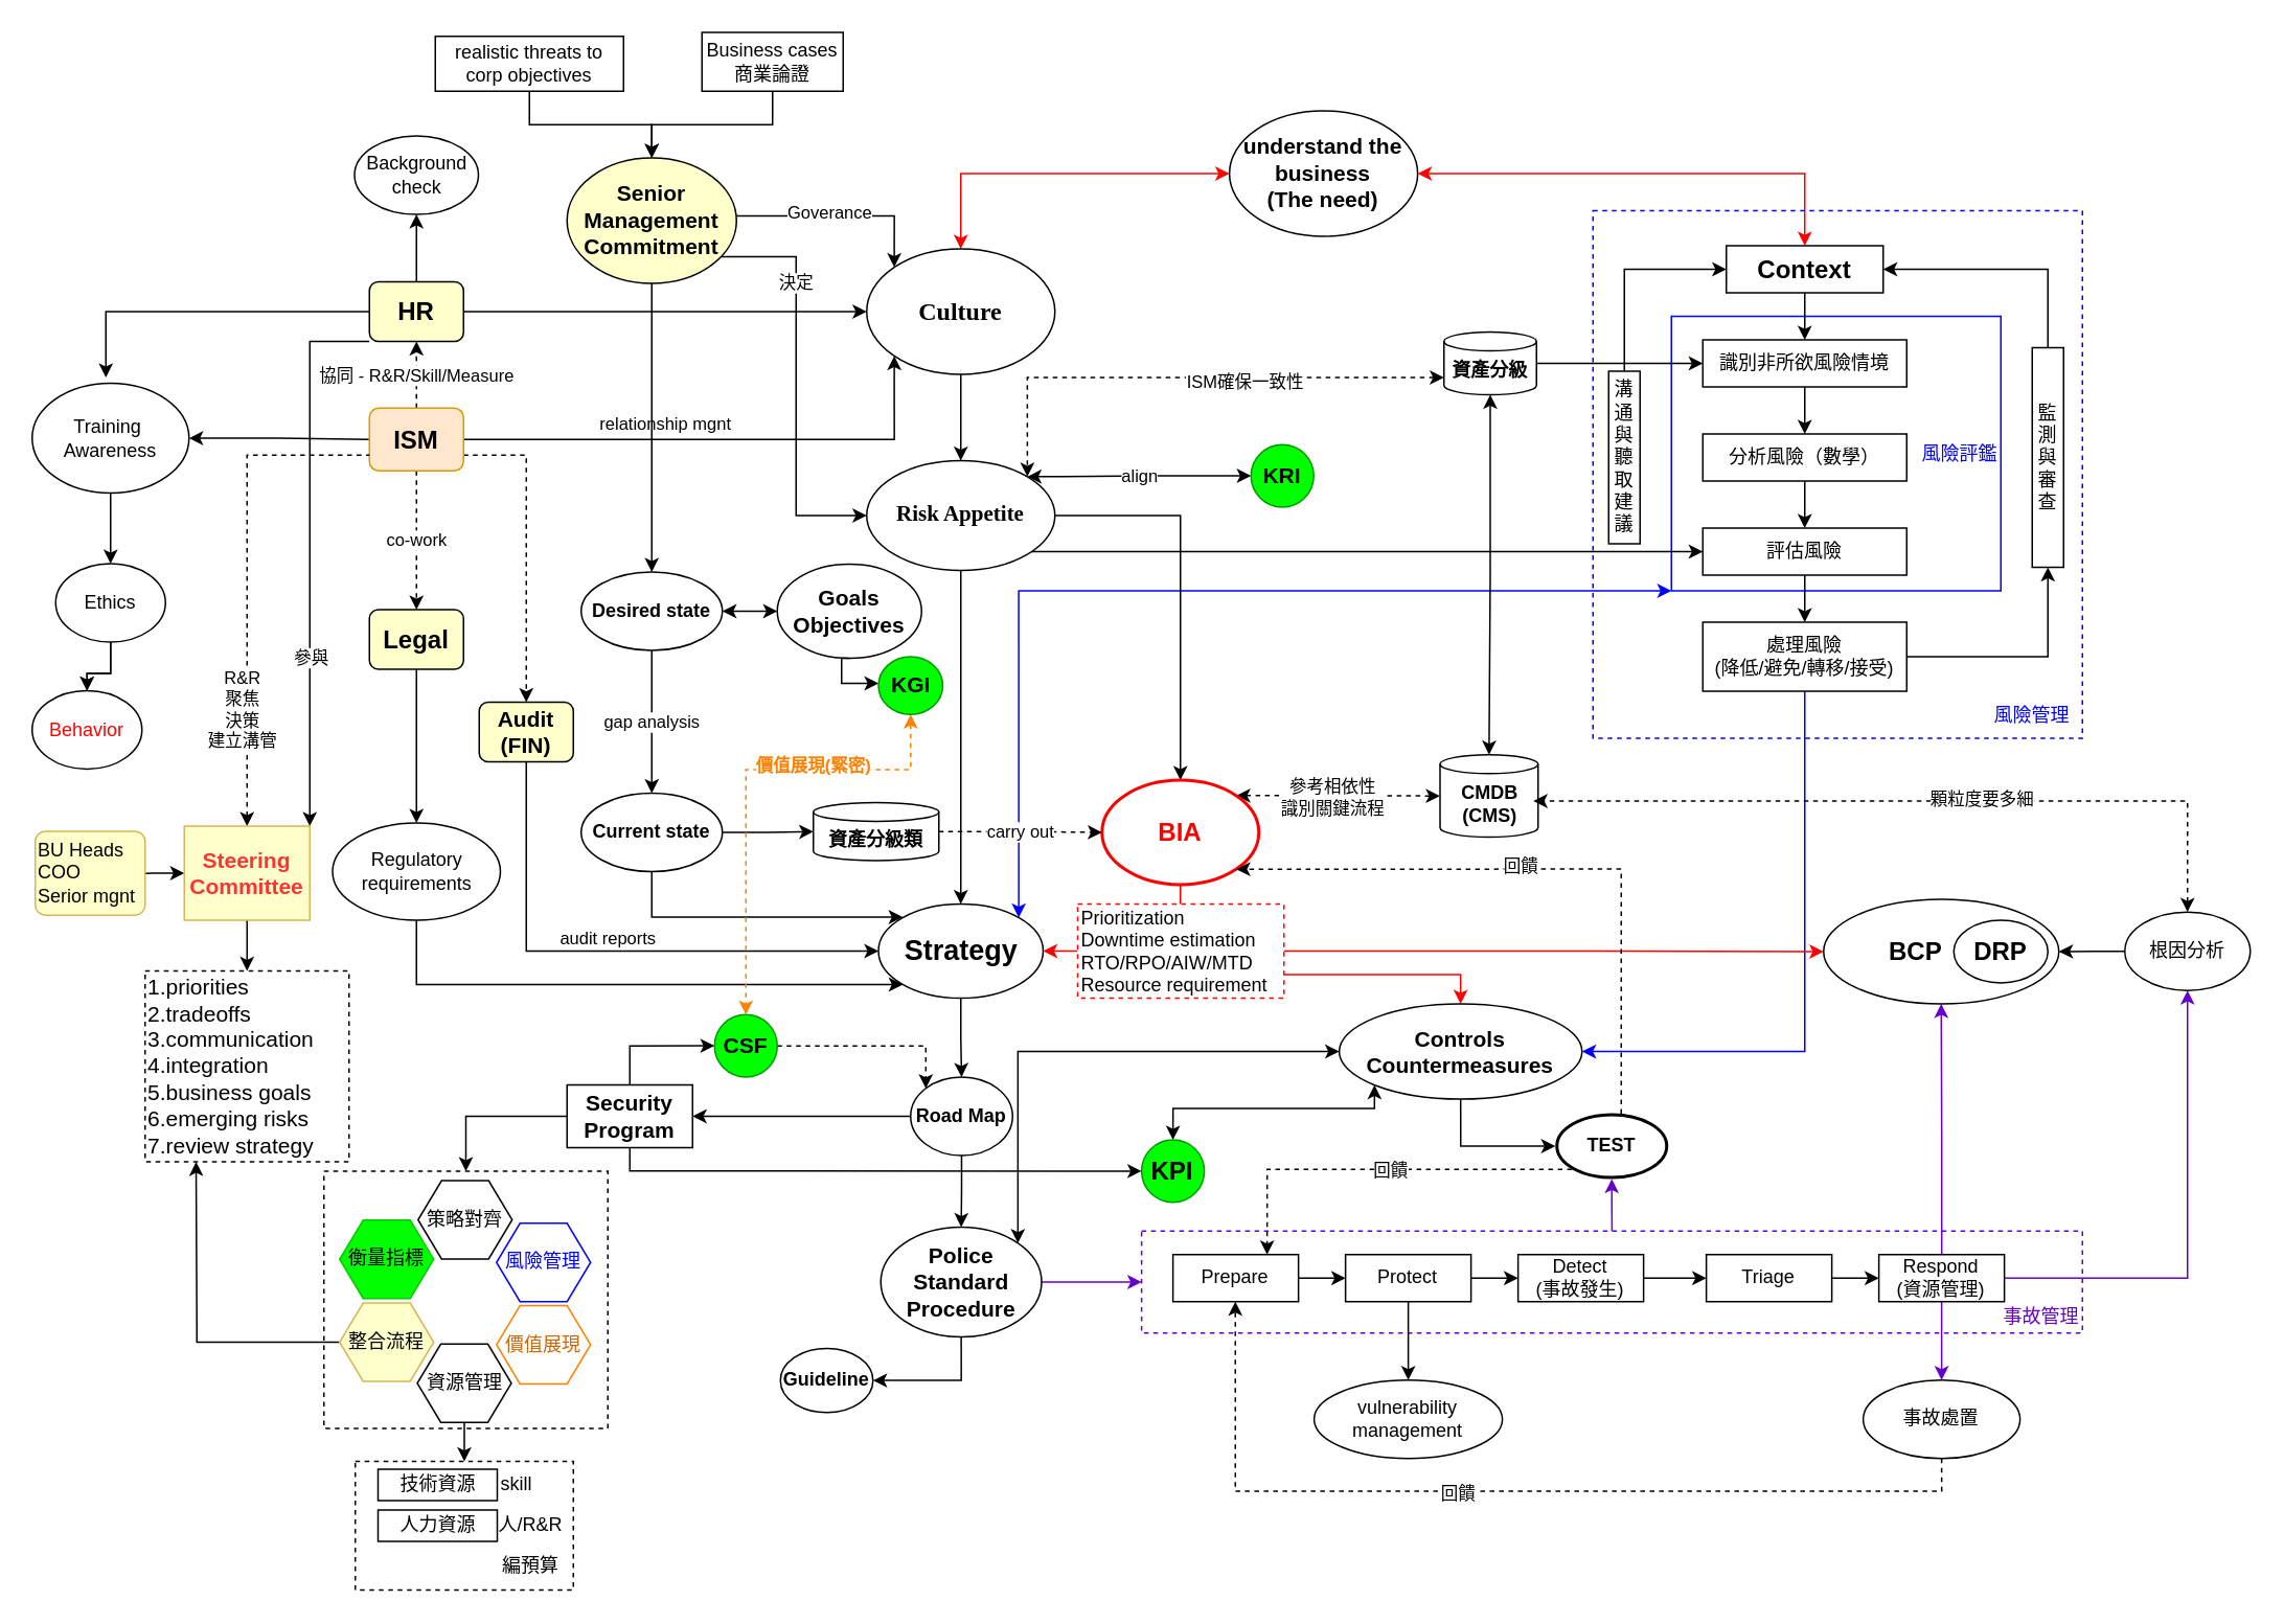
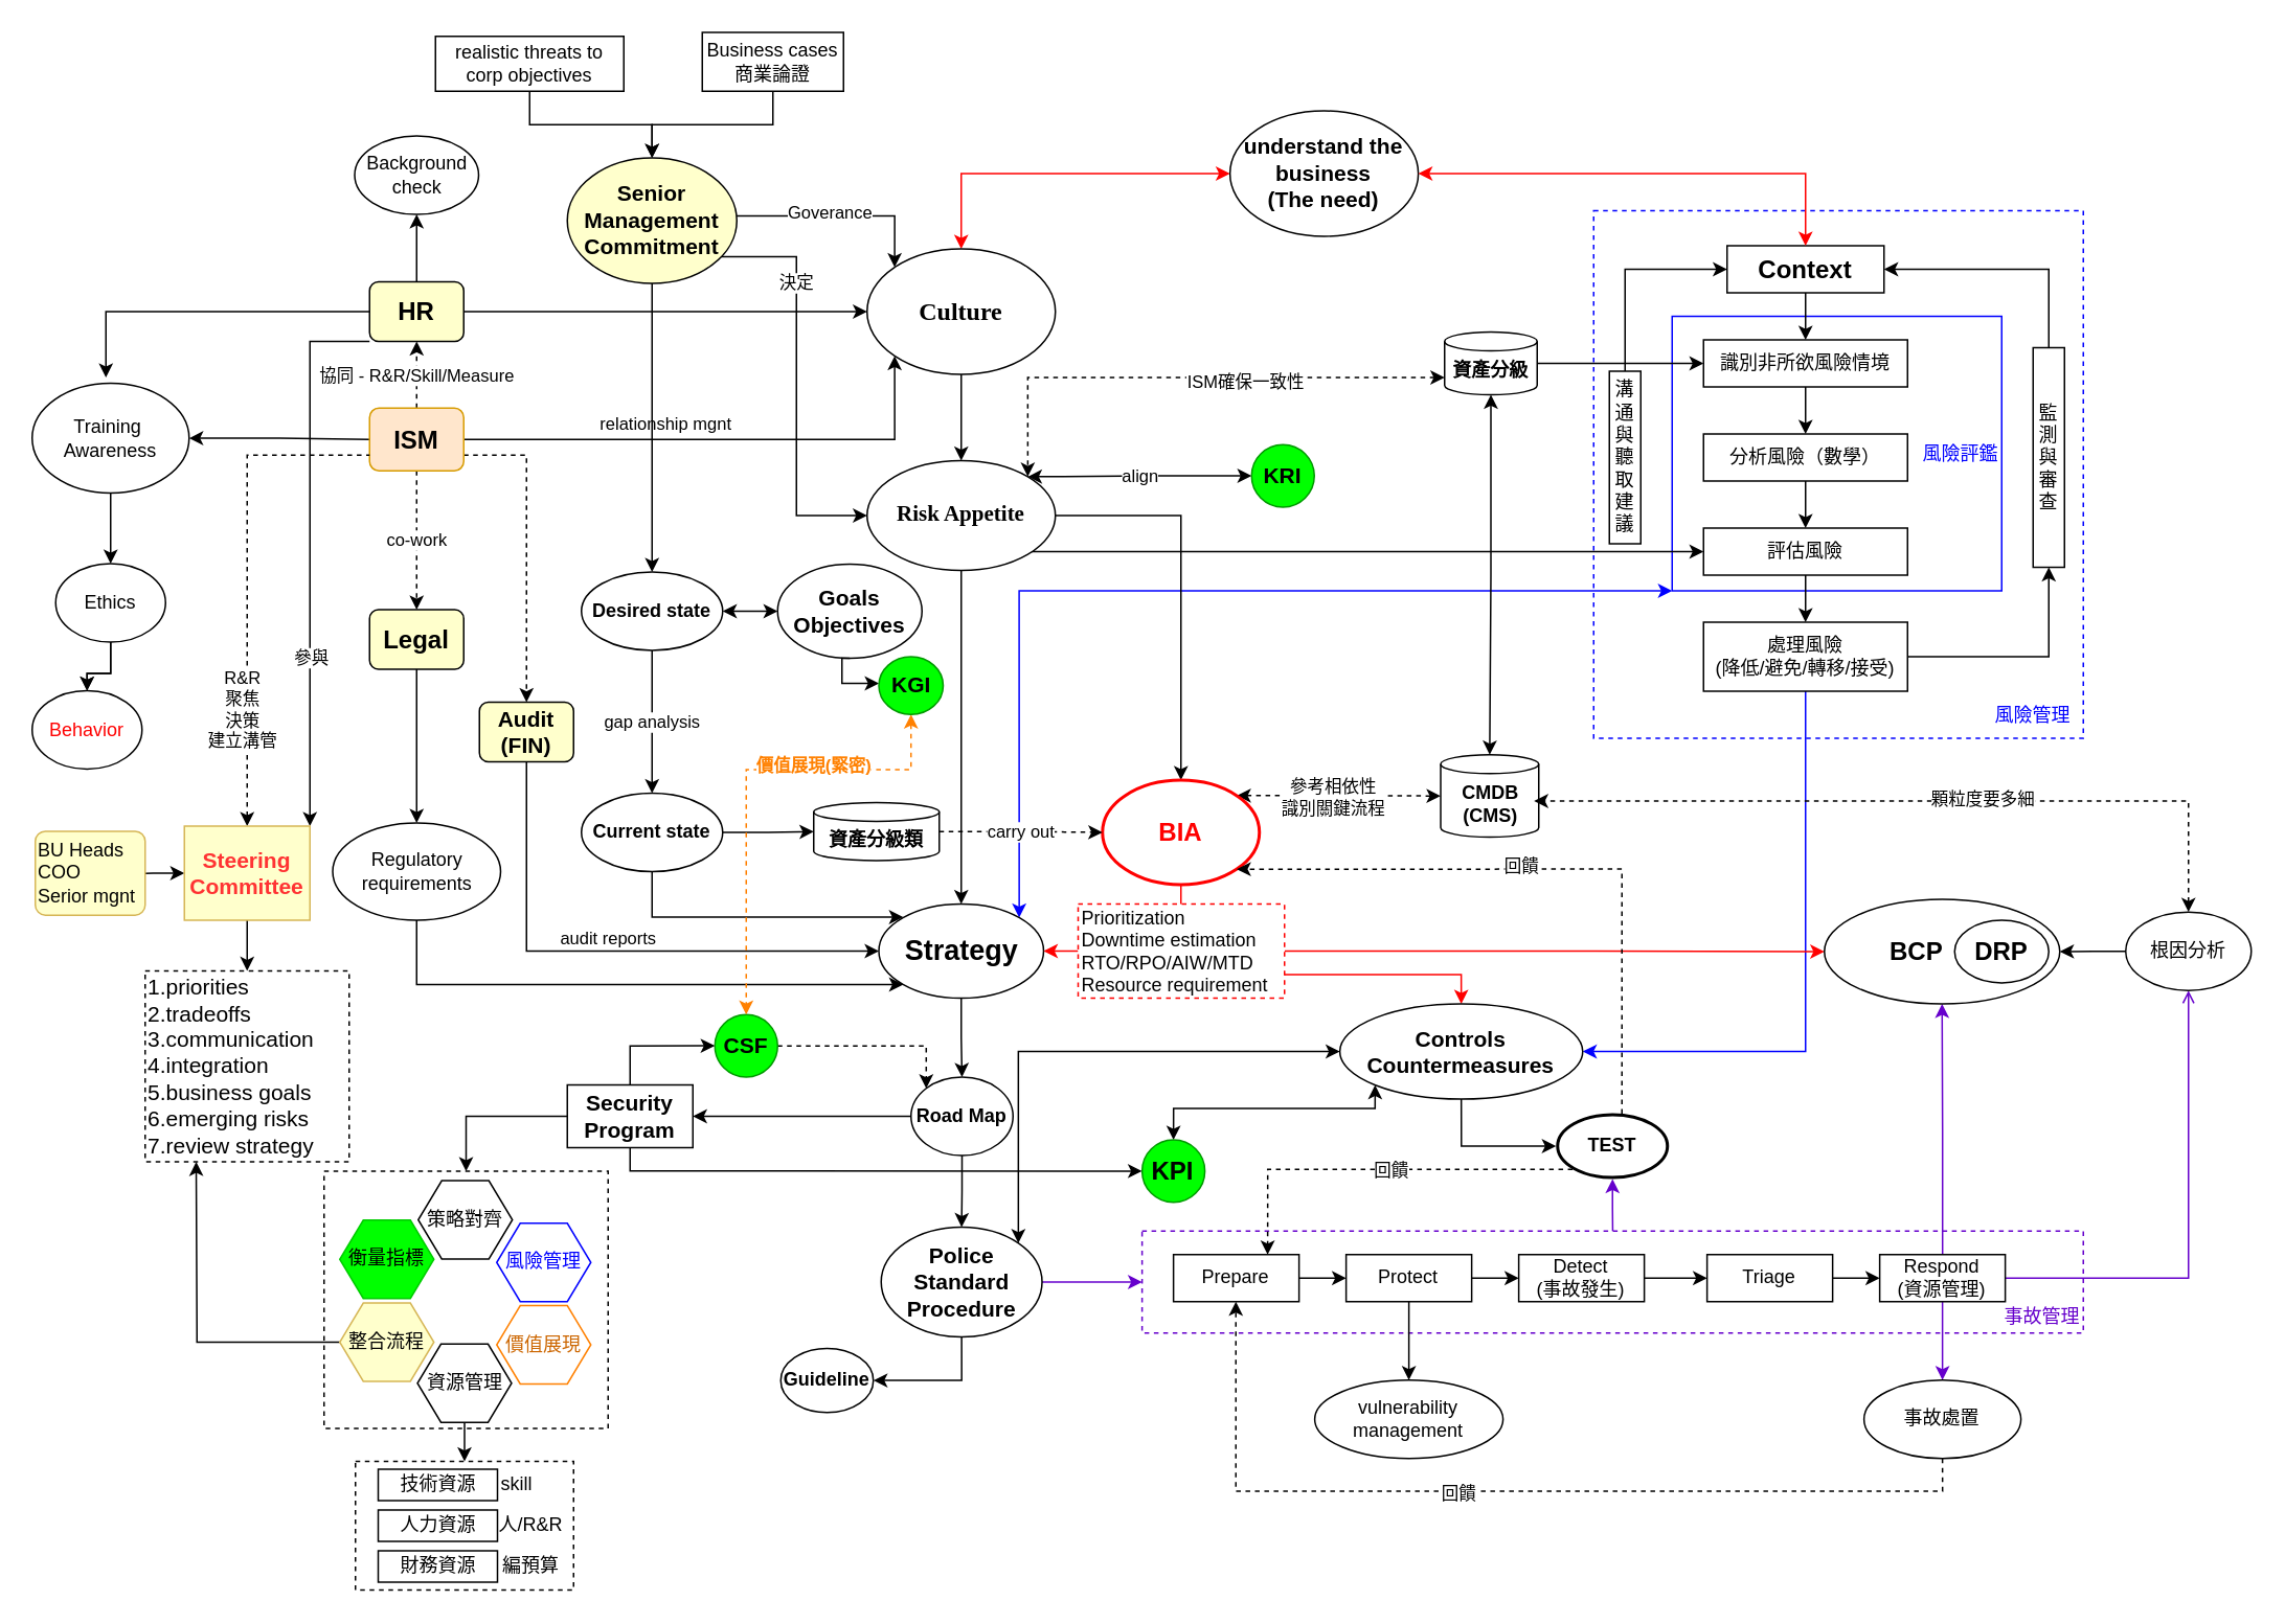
- <mxCell id="60" style="edgeStyle=orthogonalEdgeStyle;rounded=0;orthogonalLoop=1;jettySize=auto;html=1;entryX=0.5;entryY=1;entryDx=0;entryDy=0;startArrow=none;startFill=0;endArrow=classic;endFill=1;strokeColor=#6600CC;" parent="1" source="62" target="90" edge="1"><mxGeometry relative="1" as="geometry"><mxPoint x="1377" y="774.66" as="targetPoint" /></mxGeometry></mxCell>
+ <mxCell id="60" style="edgeStyle=orthogonalEdgeStyle;rounded=0;orthogonalLoop=1;jettySize=auto;html=1;entryX=0.5;entryY=1;entryDx=0;entryDy=0;startArrow=none;startFill=0;endArrow=open;endFill=1;strokeColor=#6600CC;" parent="1" source="62" target="90" edge="1"><mxGeometry relative="1" as="geometry"><mxPoint x="1377" y="774.66" as="targetPoint" /></mxGeometry></mxCell>
+ <mxCell id="163" value="財務資源" style="rounded=0;whiteSpace=wrap;html=1;strokeColor=#000000;" parent="1" vertex="1"><mxGeometry x="240.5" y="988" width="76" height="20" as="geometry" /></mxCell>
